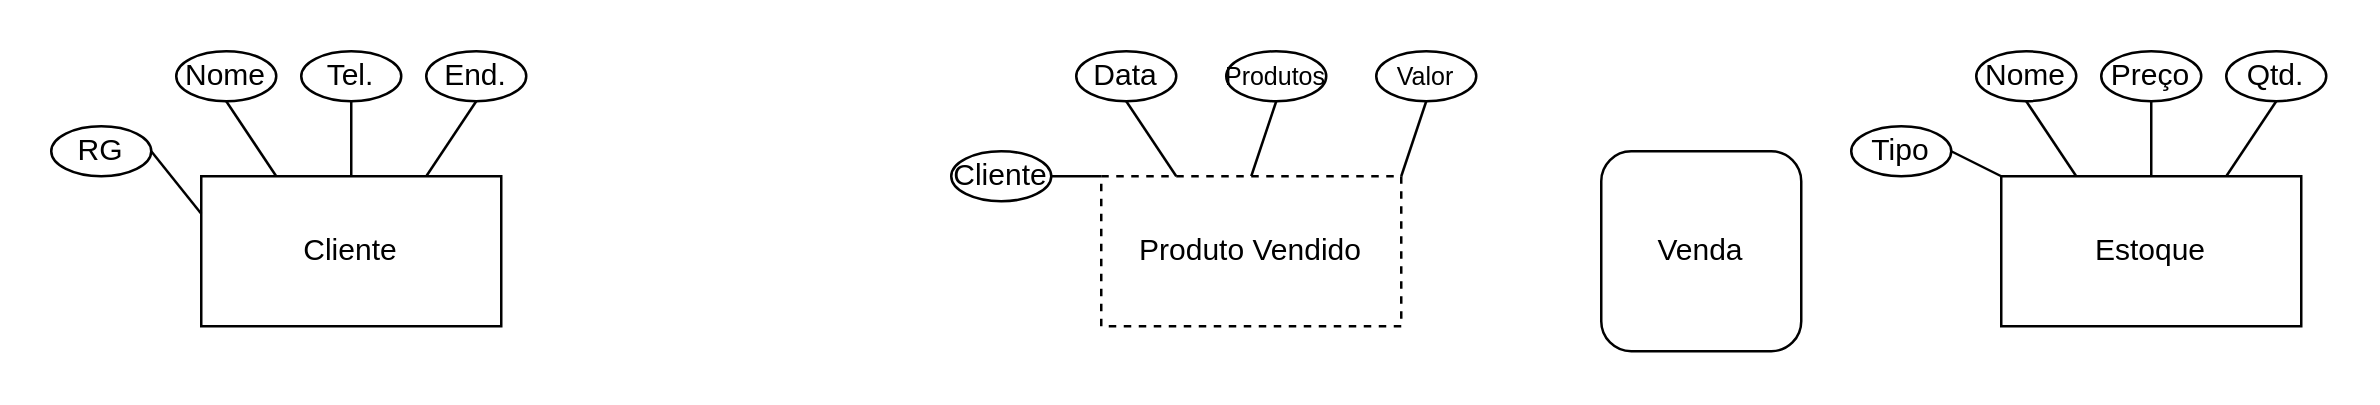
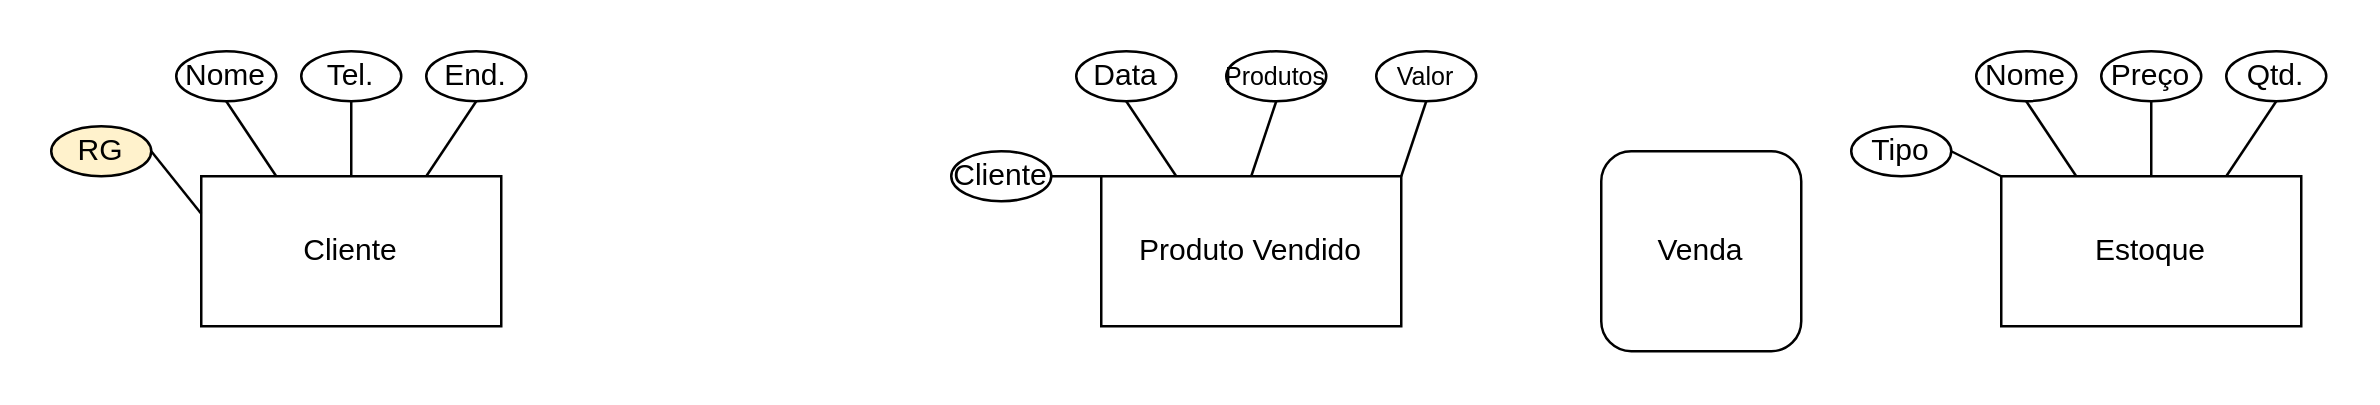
- <mxCell id="9" value="RG" style="ellipse;whiteSpace=wrap;html=1;" vertex="1" parent="1"><mxGeometry x="20" y="50" width="40" height="20" as="geometry" /></mxCell>
+ <mxCell id="9" value="RG" style="ellipse;whiteSpace=wrap;html=1;fillColor=#fff2cc;" vertex="1" parent="1"><mxGeometry x="20" y="50" width="40" height="20" as="geometry" /></mxCell>
- <mxCell id="6" value="Produto Vendido" style="rounded=0;whiteSpace=wrap;html=1;dashed=1;" vertex="1" parent="1"><mxGeometry x="440" y="70" width="120" height="60" as="geometry" /></mxCell>
+ <mxCell id="6" value="Produto Vendido" style="rounded=0;whiteSpace=wrap;html=1;" vertex="1" parent="1"><mxGeometry x="440" y="70" width="120" height="60" as="geometry" /></mxCell>
